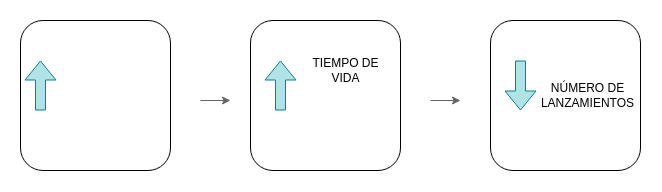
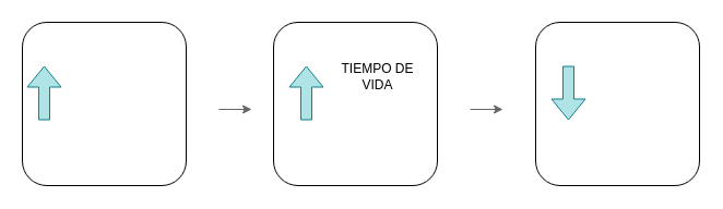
- <mxCell id="9" value="NÚMERO DE LANZAMIENTOS" style="text;html=1;strokeColor=none;fillColor=none;align=center;verticalAlign=middle;whiteSpace=wrap;rounded=0;" vertex="1" parent="1"><mxGeometry x="540" y="60" width="95" height="70" as="geometry" /></mxCell>
